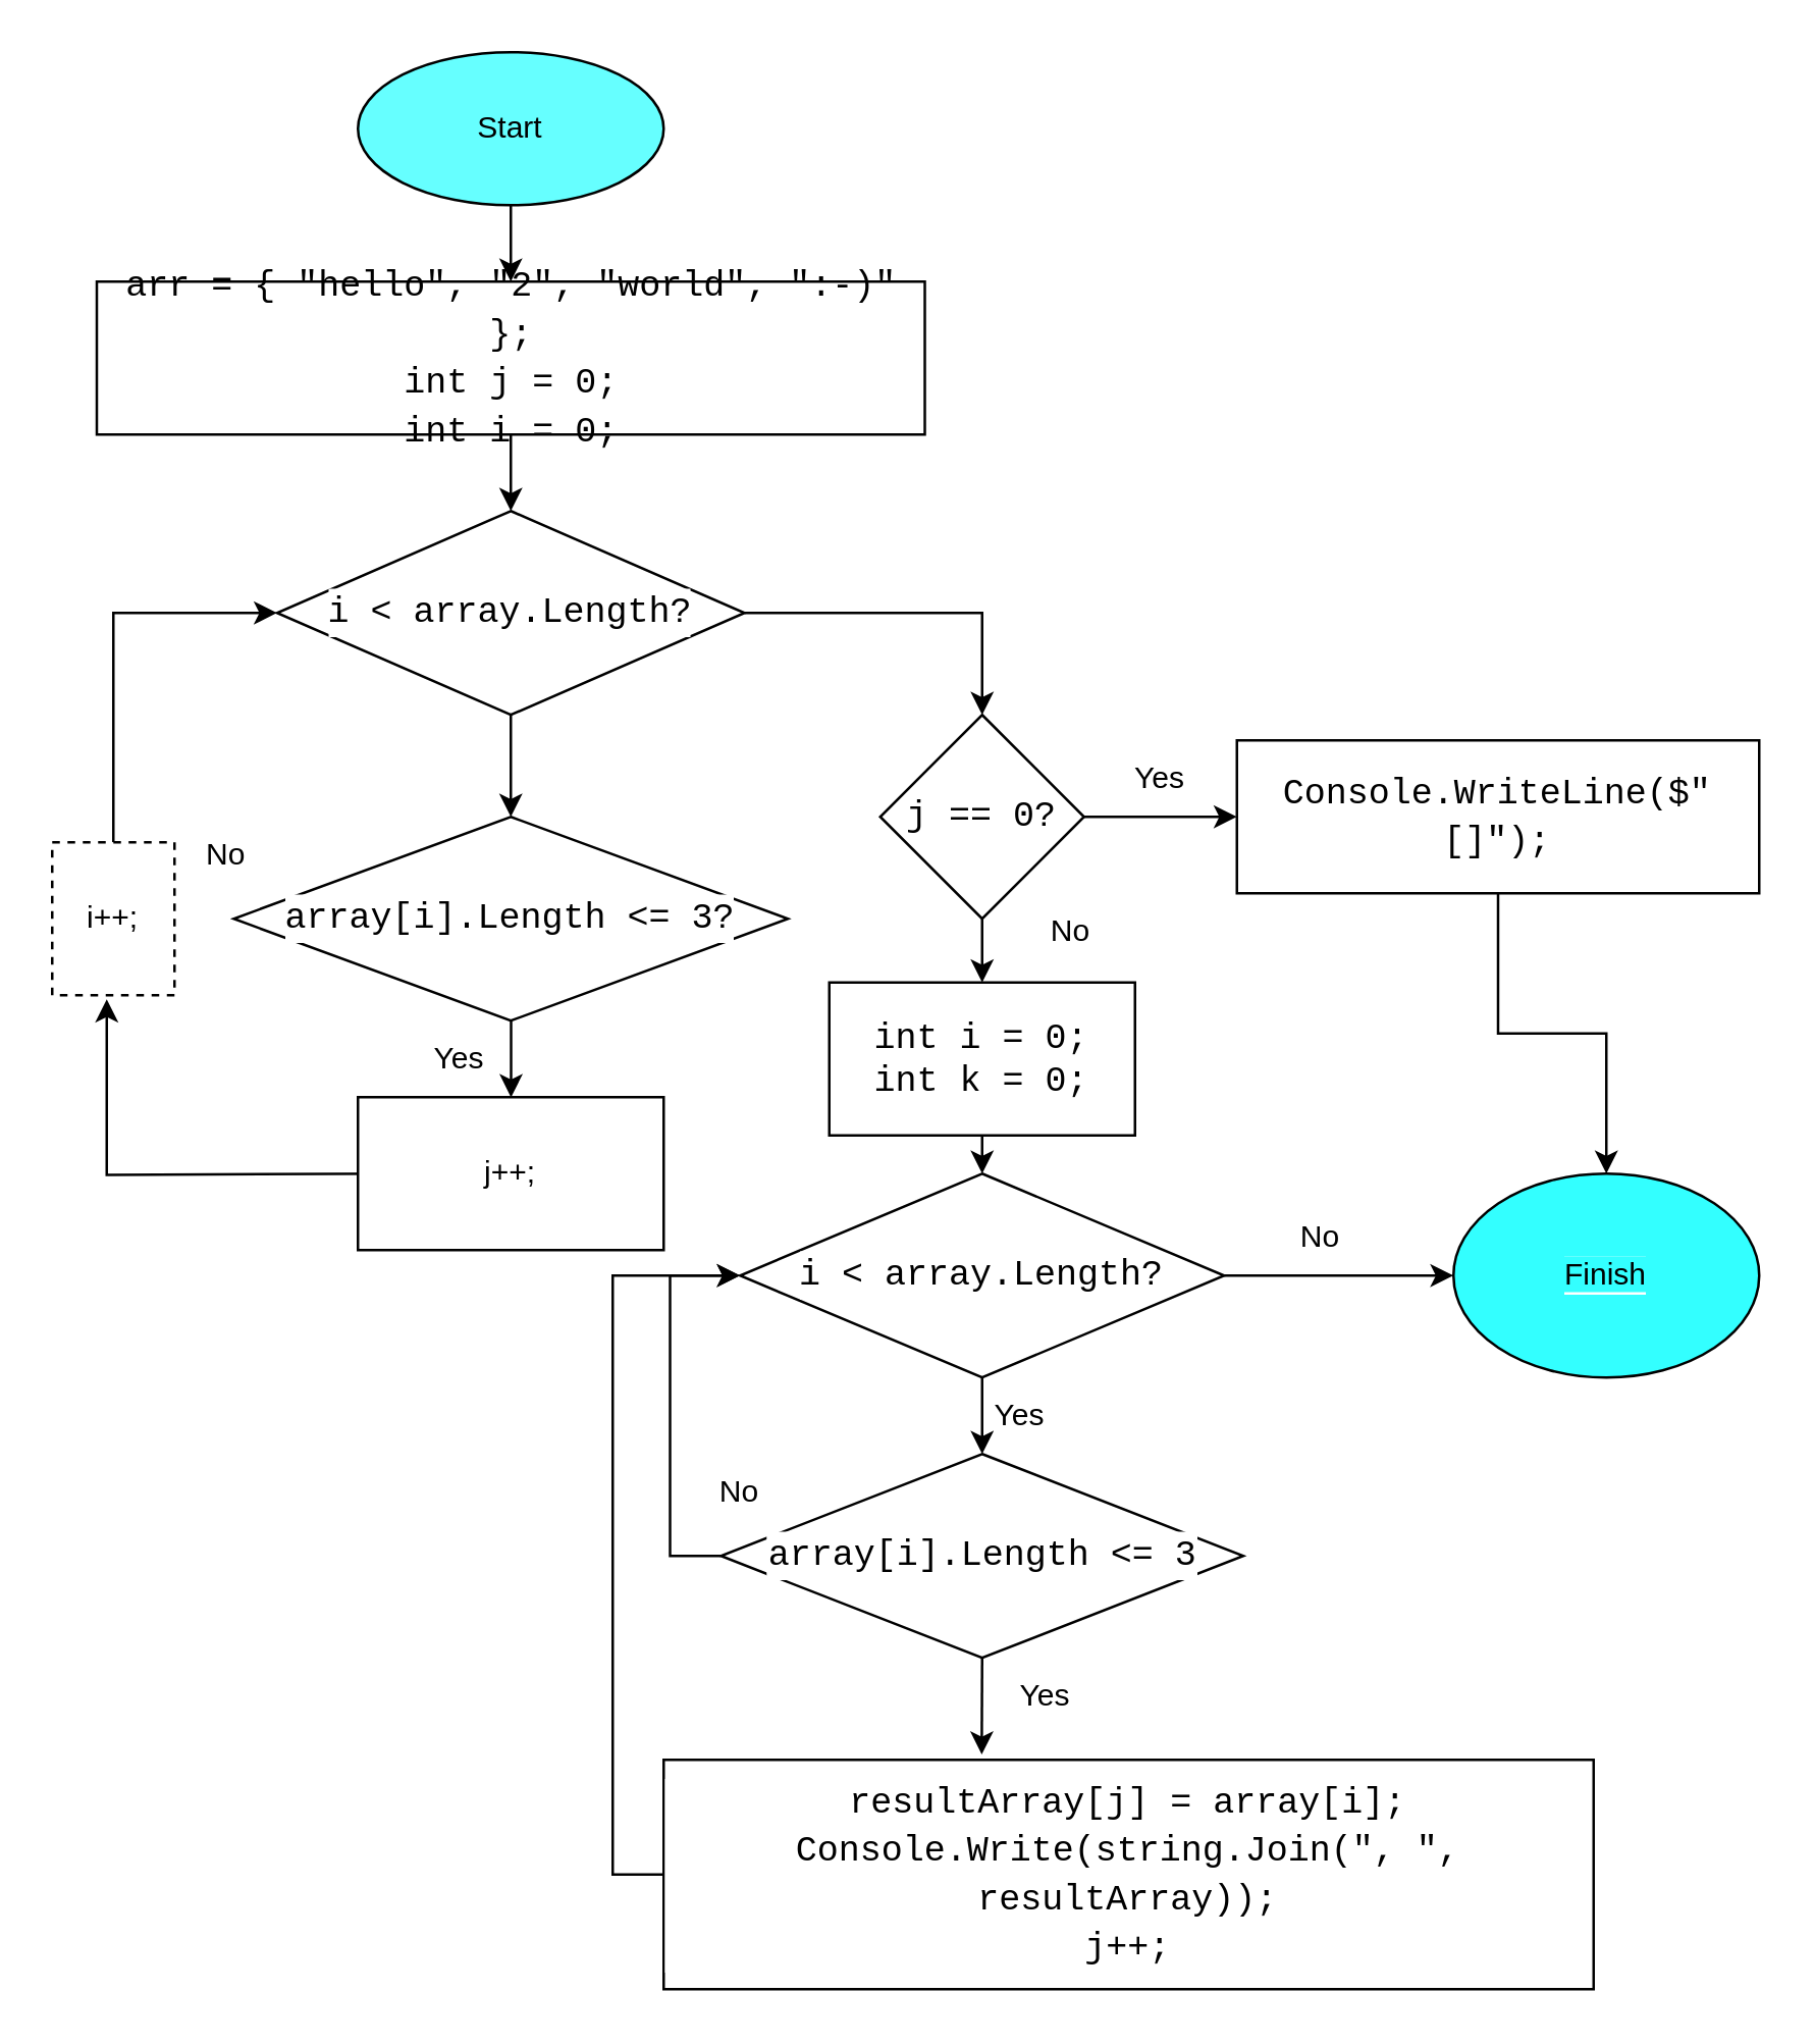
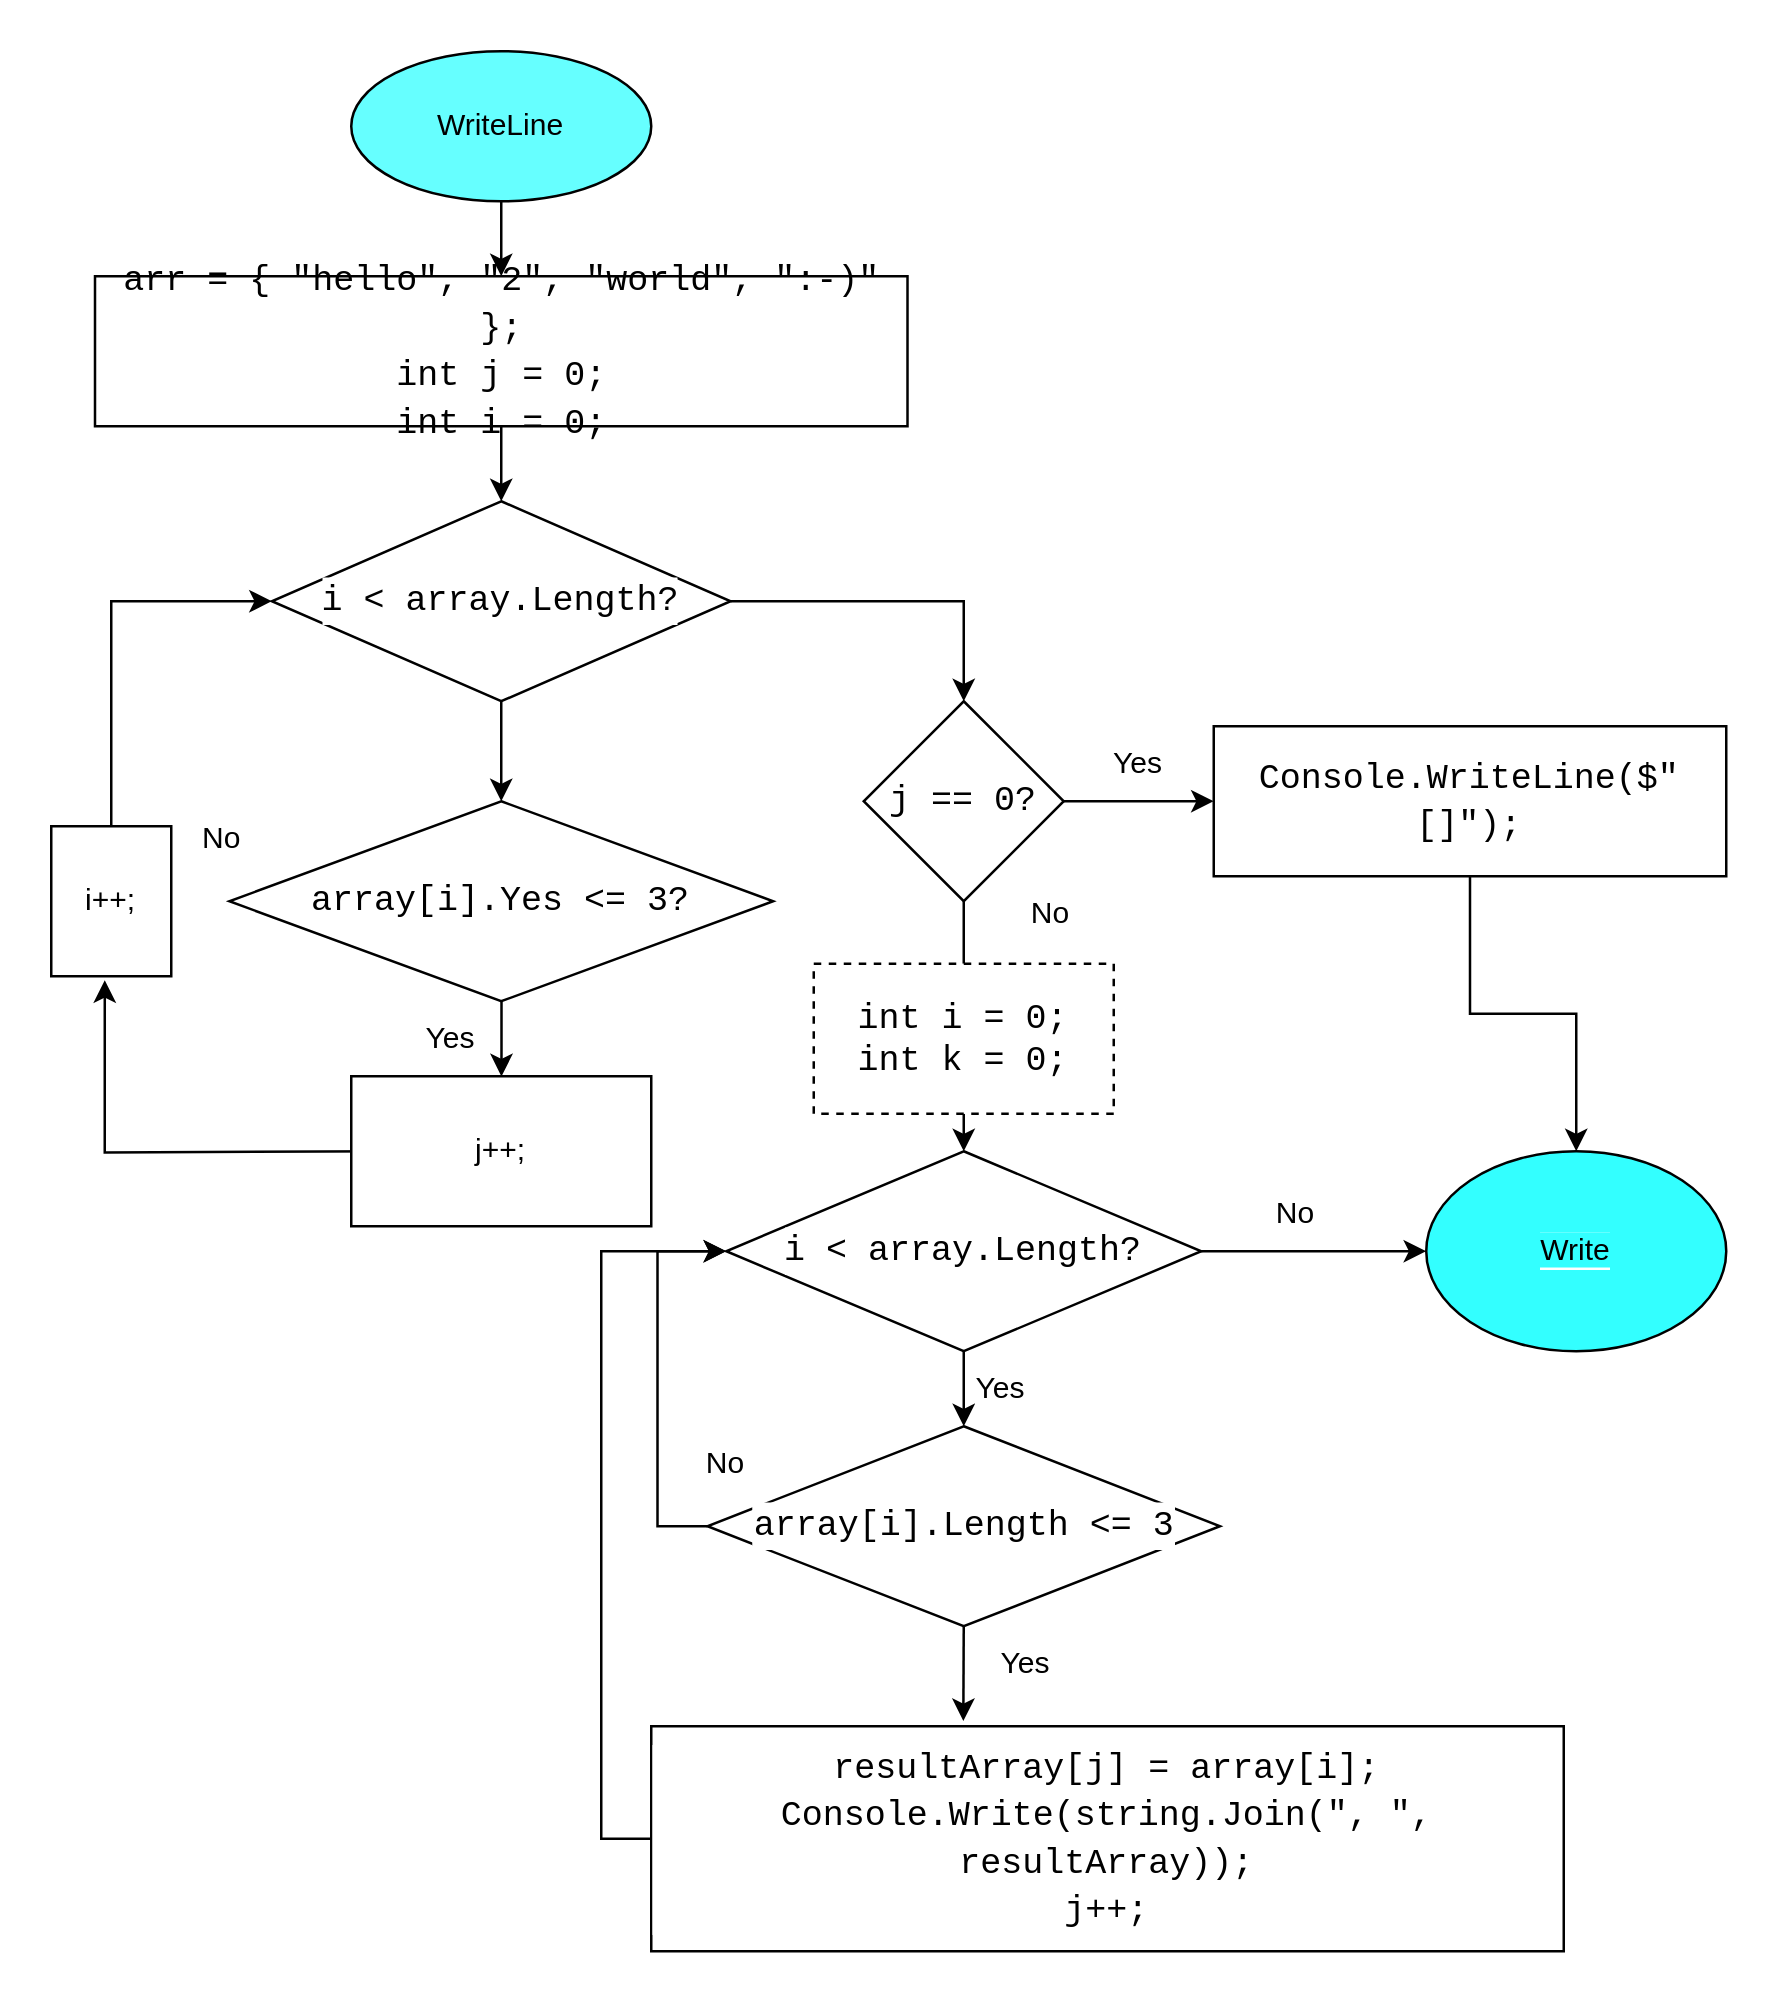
- <mxCell id="3" value="Start" style="ellipse;whiteSpace=wrap;html=1;fillColor=#66FFFF;" parent="1" vertex="1"><mxGeometry x="140" y="20" width="120" height="60" as="geometry" /></mxCell>
+ <mxCell id="3" value="WriteLine" style="ellipse;whiteSpace=wrap;html=1;fillColor=#66FFFF;" parent="1" vertex="1"><mxGeometry x="140" y="20" width="120" height="60" as="geometry" /></mxCell>
- <mxCell id="26" value="i++;" style="rounded=0;whiteSpace=wrap;html=1;labelBackgroundColor=#FFFFFF;fontColor=#000000;dashed=1;" parent="1" vertex="1"><mxGeometry x="20" y="330" width="48" height="60" as="geometry" /></mxCell>
+ <mxCell id="26" value="i++;" style="rounded=0;whiteSpace=wrap;html=1;labelBackgroundColor=#FFFFFF;fontColor=#000000;" parent="1" vertex="1"><mxGeometry x="20" y="330" width="48" height="60" as="geometry" /></mxCell>
- <mxCell id="10" value="&lt;div style=&quot;font-family: Consolas, &amp;quot;Courier New&amp;quot;, monospace; font-size: 14px; line-height: 19px;&quot;&gt;&lt;span style=&quot;background-color: rgb(255, 255, 255);&quot;&gt;array[i].Length &amp;lt;= 3?&lt;/span&gt;&lt;/div&gt;" style="rhombus;whiteSpace=wrap;html=1;labelBackgroundColor=#FFFFFF;fontColor=#000000;" parent="1" vertex="1"><mxGeometry x="91.25" y="320" width="217.5" height="80" as="geometry" /></mxCell>
+ <mxCell id="10" value="&lt;div style=&quot;font-family: Consolas, &amp;quot;Courier New&amp;quot;, monospace; font-size: 14px; line-height: 19px;&quot;&gt;&lt;span style=&quot;background-color: rgb(255, 255, 255);&quot;&gt;array[i].Yes &amp;lt;= 3?&lt;/span&gt;&lt;/div&gt;" style="rhombus;whiteSpace=wrap;html=1;labelBackgroundColor=#FFFFFF;fontColor=#000000;" parent="1" vertex="1"><mxGeometry x="91.25" y="320" width="217.5" height="80" as="geometry" /></mxCell>
- <mxCell id="15" style="edgeStyle=orthogonalEdgeStyle;rounded=0;orthogonalLoop=1;jettySize=auto;html=1;exitX=0.5;exitY=1;exitDx=0;exitDy=0;entryX=0.5;entryY=0;entryDx=0;entryDy=0;fontColor=#000000;" parent="1" source="16" target="21" edge="1"><mxGeometry relative="1" as="geometry" /></mxCell>
+ <mxCell id="15" style="edgeStyle=orthogonalEdgeStyle;rounded=0;orthogonalLoop=1;jettySize=auto;html=1;exitX=0.5;exitY=1;exitDx=0;exitDy=0;entryX=0.5;entryY=0;entryDx=0;entryDy=0;fontColor=#000000;endArrow=none;" parent="1" source="16" target="21" edge="1"><mxGeometry relative="1" as="geometry" /></mxCell>
- <mxCell id="21" value="&lt;span style=&quot;font-family: Consolas, &amp;quot;Courier New&amp;quot;, monospace; font-size: 14px;&quot;&gt;&lt;span style=&quot;background-color: rgb(255, 255, 255);&quot;&gt;int i = 0;&lt;br&gt;int k = 0;&lt;/span&gt;&lt;br&gt;&lt;/span&gt;" style="rounded=0;whiteSpace=wrap;html=1;labelBackgroundColor=#FFFFFF;fontColor=#000000;" parent="1" vertex="1"><mxGeometry x="325" y="385" width="120" height="60" as="geometry" /></mxCell>
+ <mxCell id="21" value="&lt;span style=&quot;font-family: Consolas, &amp;quot;Courier New&amp;quot;, monospace; font-size: 14px;&quot;&gt;&lt;span style=&quot;background-color: rgb(255, 255, 255);&quot;&gt;int i = 0;&lt;br&gt;int k = 0;&lt;/span&gt;&lt;br&gt;&lt;/span&gt;" style="rounded=0;whiteSpace=wrap;html=1;labelBackgroundColor=#FFFFFF;fontColor=#000000;dashed=1;" parent="1" vertex="1"><mxGeometry x="325" y="385" width="120" height="60" as="geometry" /></mxCell>
- <mxCell id="37" value="&lt;span style=&quot;background-color: rgb(51, 255, 255);&quot;&gt;Finish&lt;/span&gt;" style="ellipse;whiteSpace=wrap;html=1;labelBackgroundColor=#FFFFFF;fontColor=#000000;fillColor=#33FFFF;" parent="1" vertex="1"><mxGeometry x="570" y="460" width="120" height="80" as="geometry" /></mxCell>
+ <mxCell id="37" value="&lt;span style=&quot;background-color: rgb(51, 255, 255);&quot;&gt;Write&lt;/span&gt;" style="ellipse;whiteSpace=wrap;html=1;labelBackgroundColor=#FFFFFF;fontColor=#000000;fillColor=#33FFFF;" parent="1" vertex="1"><mxGeometry x="570" y="460" width="120" height="80" as="geometry" /></mxCell>
